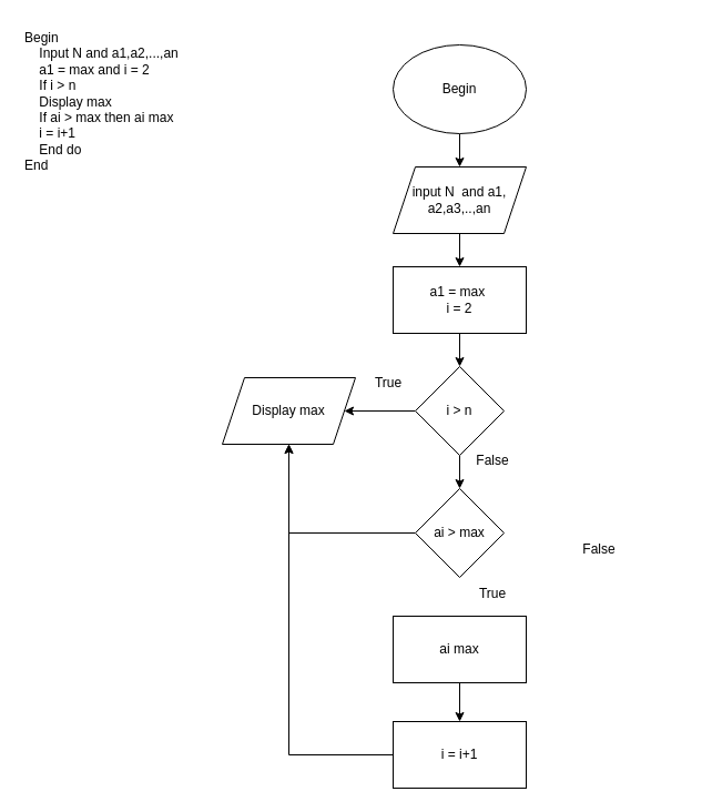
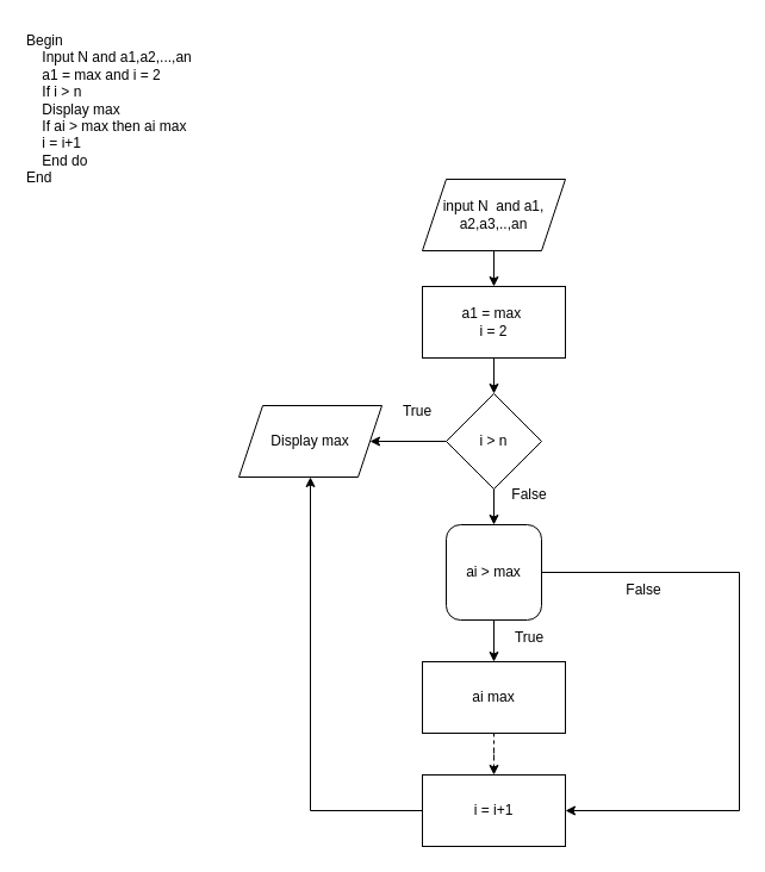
- <mxCell id="4" value="Begin" style="ellipse;whiteSpace=wrap;html=1;" vertex="1" parent="1"><mxGeometry x="354" y="40" width="120" height="80" as="geometry" /></mxCell>
- <mxCell id="3" value="" style="edgeStyle=orthogonalEdgeStyle;rounded=0;orthogonalLoop=1;jettySize=auto;html=1;" edge="1" parent="1" source="4" target="6"><mxGeometry relative="1" as="geometry" /></mxCell>
- <mxCell id="14" value="" style="edgeStyle=orthogonalEdgeStyle;rounded=0;orthogonalLoop=1;jettySize=auto;html=1;" edge="1" parent="1" source="16" target="9"><mxGeometry relative="1" as="geometry" /></mxCell>
+ <mxCell id="14" value="" style="edgeStyle=orthogonalEdgeStyle;rounded=0;orthogonalLoop=1;jettySize=auto;html=1;" edge="1" parent="1" source="16" target="19"><mxGeometry relative="1" as="geometry" /></mxCell>
- <mxCell id="16" value="ai &amp;gt; max" style="rhombus;whiteSpace=wrap;html=1;" vertex="1" parent="1"><mxGeometry x="374" y="440" width="80" height="80" as="geometry" /></mxCell>
+ <mxCell id="16" value="ai &amp;gt; max" style="whiteSpace=wrap;html=1;rounded=1;" vertex="1" parent="1"><mxGeometry x="374" y="440" width="80" height="80" as="geometry" /></mxCell>
+ <mxCell id="15" style="edgeStyle=orthogonalEdgeStyle;rounded=0;orthogonalLoop=1;jettySize=auto;html=1;entryX=1;entryY=0.5;entryDx=0;entryDy=0;" edge="1" parent="1" source="16" target="23"><mxGeometry relative="1" as="geometry"><Array as="points"><mxPoint x="620" y="480" /><mxPoint x="620" y="680" /></Array></mxGeometry></mxCell>
- <mxCell id="18" value="" style="edgeStyle=orthogonalEdgeStyle;rounded=0;orthogonalLoop=1;jettySize=auto;html=1;" edge="1" parent="1" source="19" target="23"><mxGeometry relative="1" as="geometry" /></mxCell>
+ <mxCell id="18" value="" style="edgeStyle=orthogonalEdgeStyle;rounded=0;orthogonalLoop=1;jettySize=auto;html=1;dashed=1;" edge="1" parent="1" source="19" target="23"><mxGeometry relative="1" as="geometry" /></mxCell>
